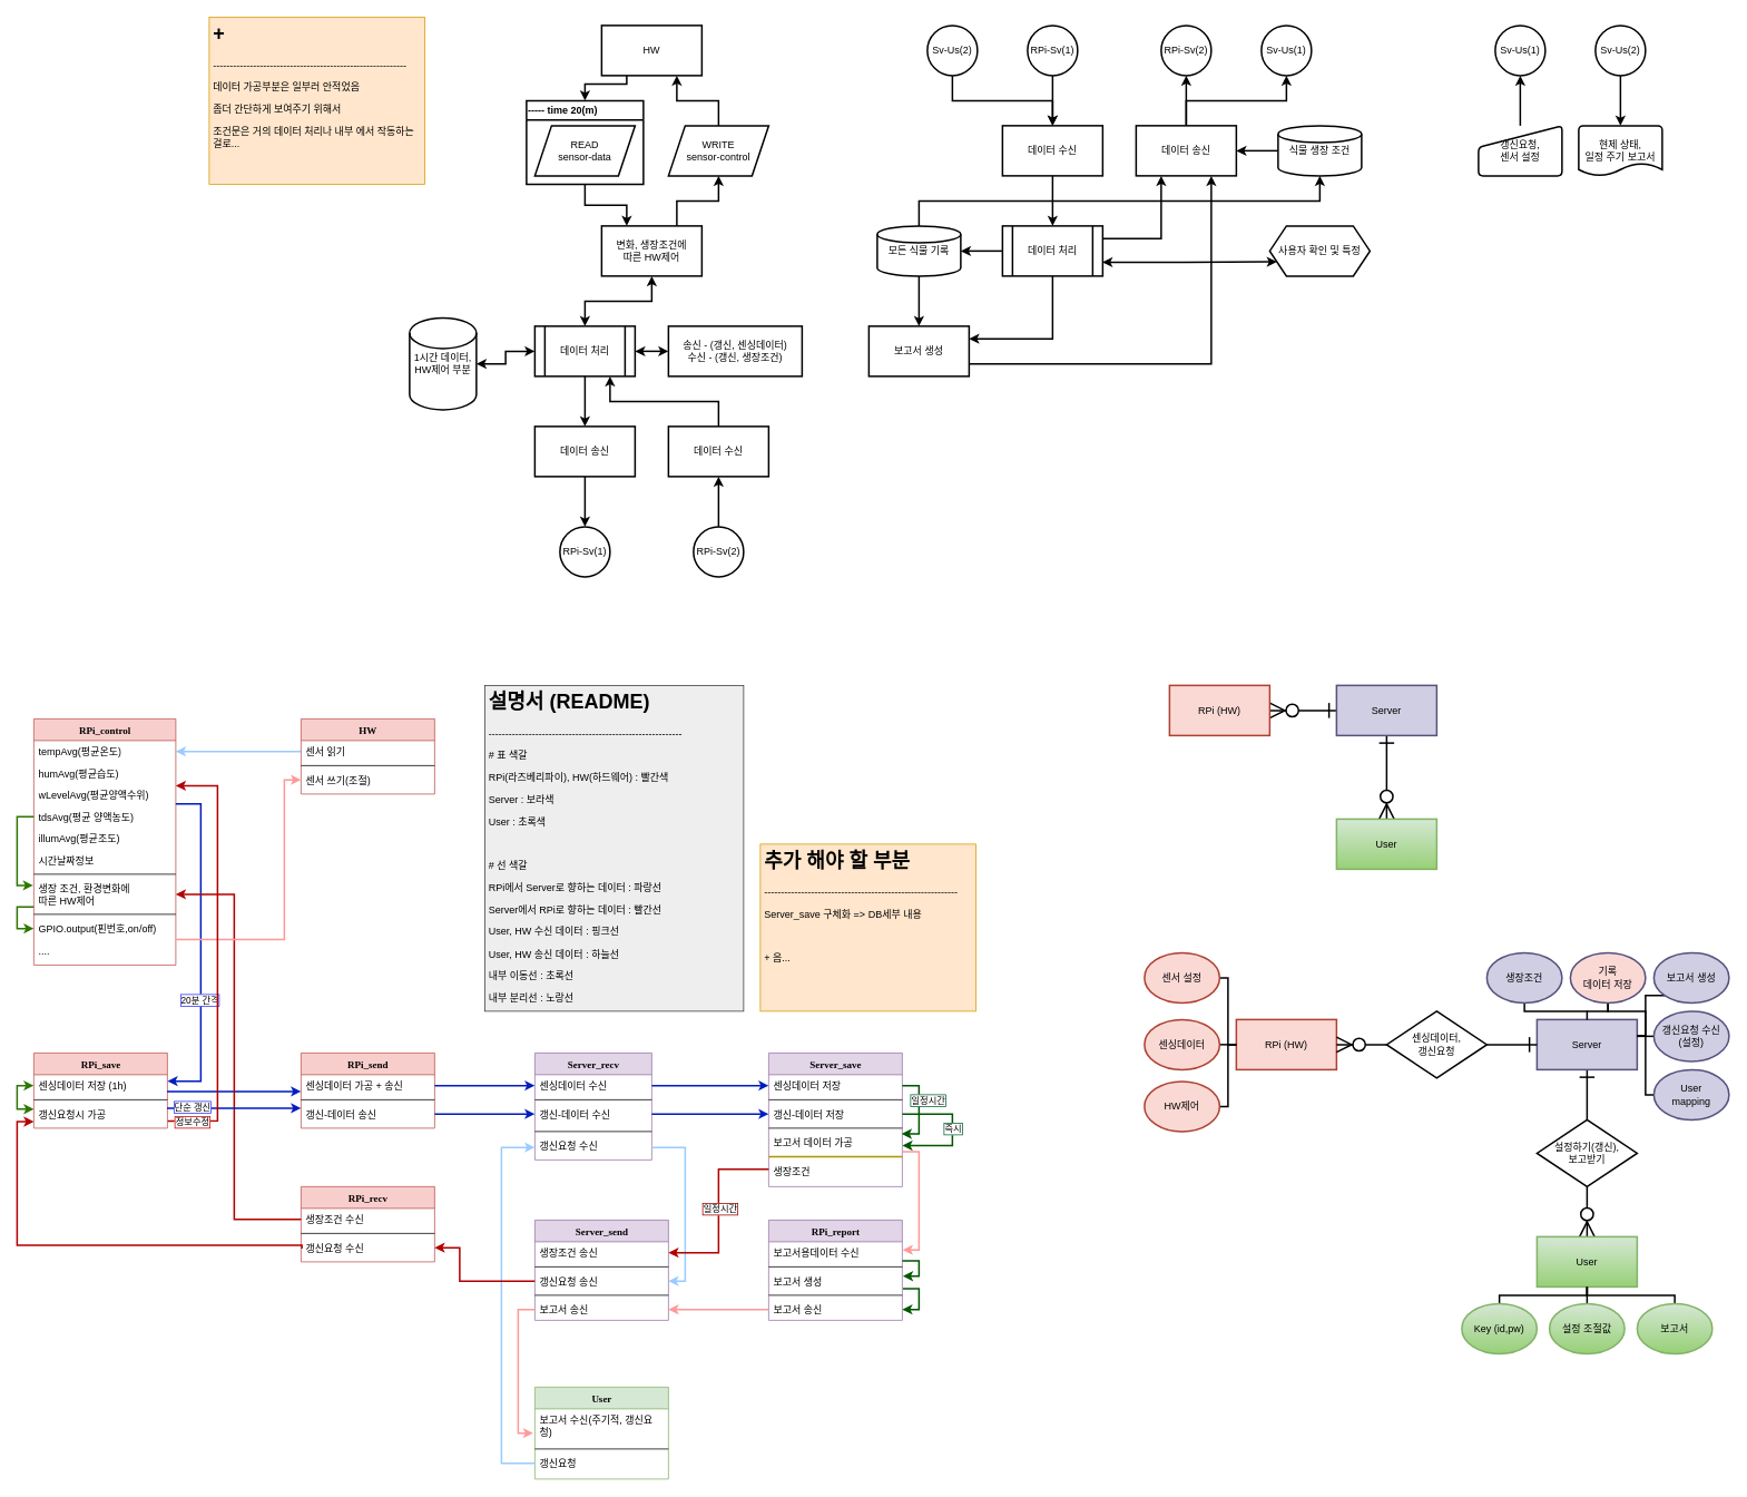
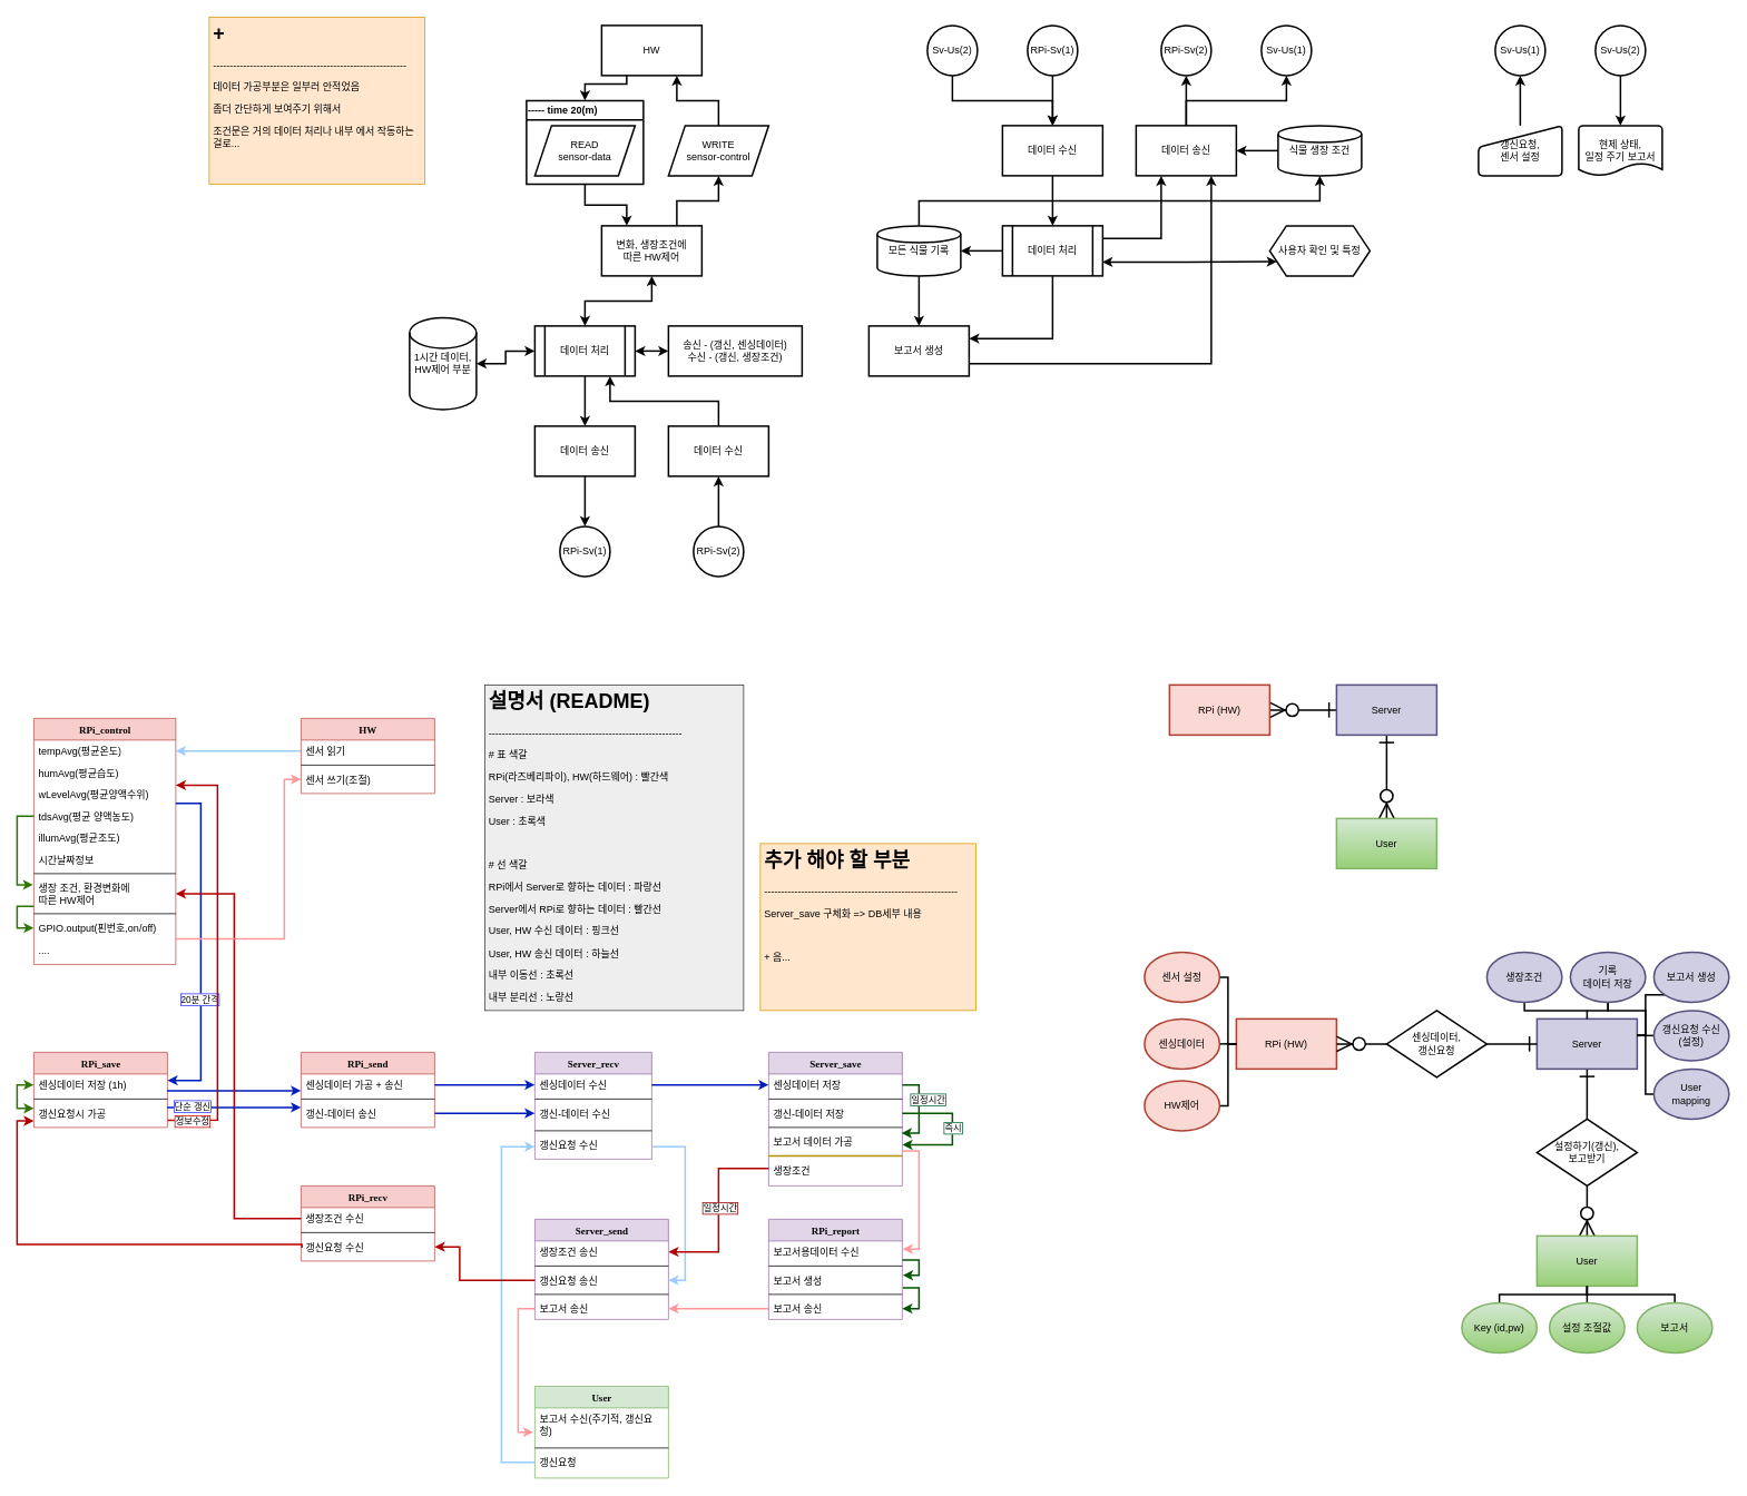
- <mxCell id="113" value="기록&lt;br&gt;데이터 저장" style="ellipse;whiteSpace=wrap;html=1;strokeWidth=2;verticalAlign=middle;fillColor=#fad9d5;strokeColor=#56517e;" vertex="1" parent="1"><mxGeometry x="1880" y="1140" width="90" height="60" as="geometry" /></mxCell>
+ <mxCell id="113" value="기록&lt;br&gt;데이터 저장" style="ellipse;whiteSpace=wrap;html=1;strokeWidth=2;verticalAlign=middle;fillColor=#d0cee2;strokeColor=#56517e;" vertex="1" parent="1"><mxGeometry x="1880" y="1140" width="90" height="60" as="geometry" /></mxCell>
- <mxCell id="84" style="edgeStyle=orthogonalEdgeStyle;rounded=0;orthogonalLoop=1;jettySize=auto;html=1;entryX=0;entryY=0.5;entryDx=0;entryDy=0;startArrow=none;startFill=0;strokeWidth=2;fillColor=#0050ef;strokeColor=#001DBC;" edge="1" parent="1" source="39" target="47"><mxGeometry relative="1" as="geometry"><Array as="points"><mxPoint x="850" y="1333" /><mxPoint x="850" y="1333" /></Array></mxGeometry></mxCell>
